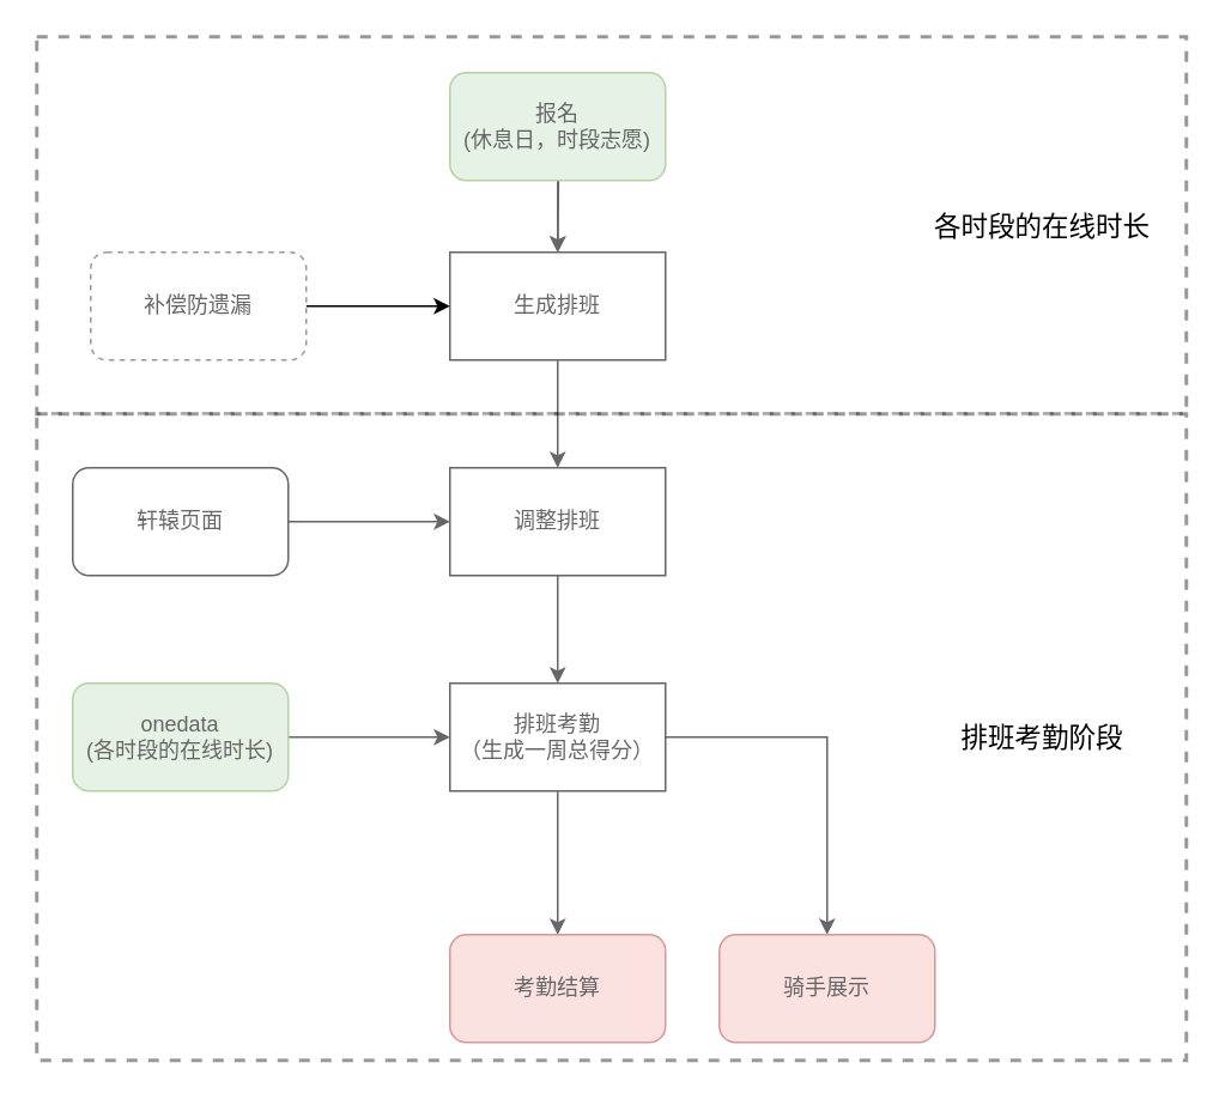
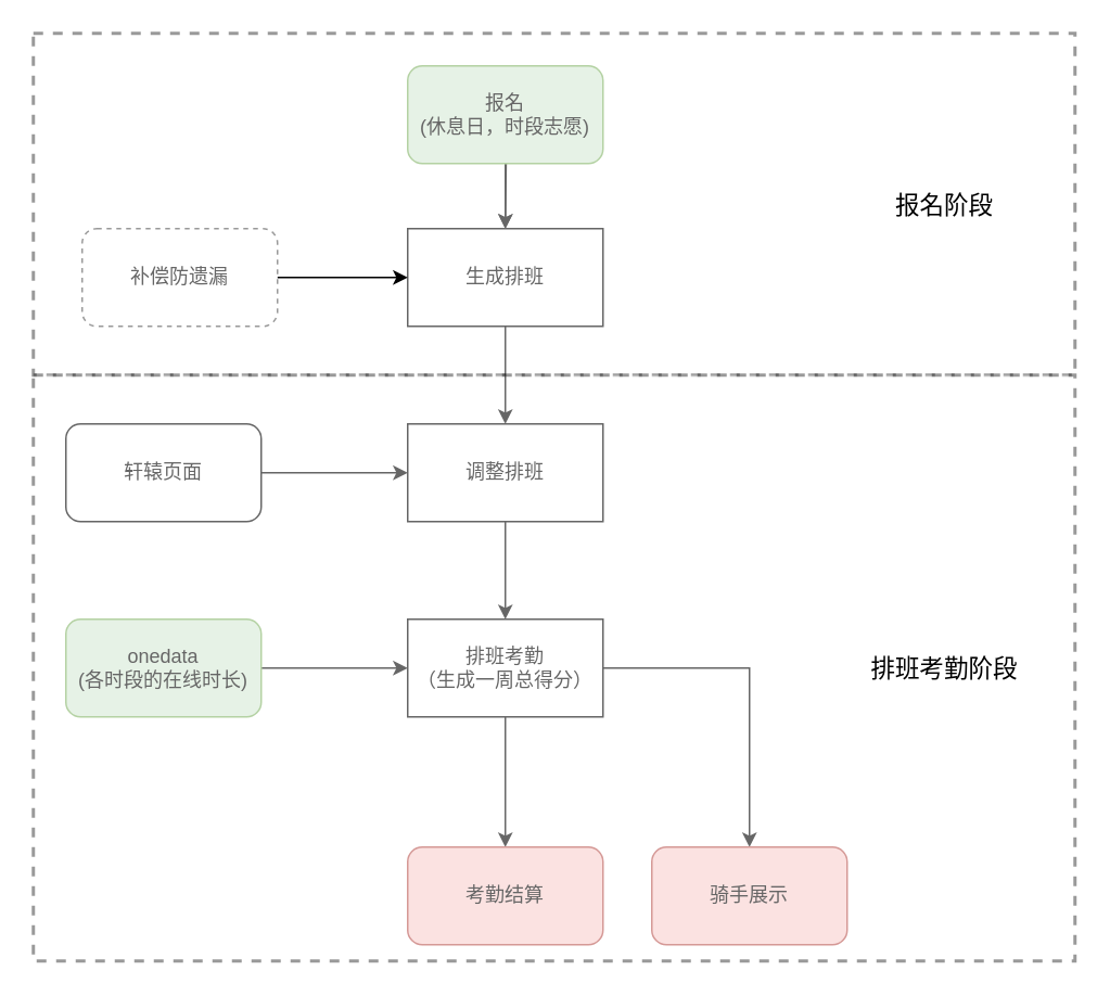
- <mxCell id="18" value="&lt;blockquote style=&quot;margin: 0 0 0 40px ; border: none ; padding: 0px&quot;&gt;&lt;blockquote style=&quot;margin: 0 0 0 40px ; border: none ; padding: 0px&quot;&gt;&lt;blockquote style=&quot;margin: 0 0 0 40px ; border: none ; padding: 0px&quot;&gt;&lt;blockquote style=&quot;margin: 0 0 0 40px ; border: none ; padding: 0px&quot;&gt;&lt;blockquote style=&quot;margin: 0 0 0 40px ; border: none ; padding: 0px&quot;&gt;&lt;blockquote style=&quot;margin: 0 0 0 40px ; border: none ; padding: 0px&quot;&gt;&lt;blockquote style=&quot;margin: 0 0 0 40px ; border: none ; padding: 0px&quot;&gt;&lt;blockquote style=&quot;margin: 0 0 0 40px ; border: none ; padding: 0px&quot;&gt;&lt;blockquote style=&quot;margin: 0 0 0 40px ; border: none ; padding: 0px&quot;&gt;&lt;blockquote style=&quot;margin: 0 0 0 40px ; border: none ; padding: 0px&quot;&gt;&lt;blockquote style=&quot;margin: 0 0 0 40px ; border: none ; padding: 0px&quot;&gt;&lt;blockquote style=&quot;margin: 0 0 0 40px ; border: none ; padding: 0px&quot;&gt;&lt;div style=&quot;text-align: left&quot;&gt;&lt;span&gt;&lt;font style=&quot;font-size: 15px&quot;&gt;各时段的在线时长&lt;/font&gt;&lt;/span&gt;&lt;/div&gt;&lt;/blockquote&gt;&lt;/blockquote&gt;&lt;/blockquote&gt;&lt;/blockquote&gt;&lt;/blockquote&gt;&lt;/blockquote&gt;&lt;/blockquote&gt;&lt;/blockquote&gt;&lt;/blockquote&gt;&lt;/blockquote&gt;&lt;/blockquote&gt;&lt;/blockquote&gt;&lt;div style=&quot;text-align: justify&quot;&gt;&lt;/div&gt;" style="rounded=0;whiteSpace=wrap;html=1;dashed=1;opacity=40;strokeWidth=2;" parent="1" vertex="1"><mxGeometry x="20" y="20" width="640" height="210" as="geometry" /></mxCell>
+ <mxCell id="18" value="&lt;blockquote style=&quot;margin: 0 0 0 40px ; border: none ; padding: 0px&quot;&gt;&lt;blockquote style=&quot;margin: 0 0 0 40px ; border: none ; padding: 0px&quot;&gt;&lt;blockquote style=&quot;margin: 0 0 0 40px ; border: none ; padding: 0px&quot;&gt;&lt;blockquote style=&quot;margin: 0 0 0 40px ; border: none ; padding: 0px&quot;&gt;&lt;blockquote style=&quot;margin: 0 0 0 40px ; border: none ; padding: 0px&quot;&gt;&lt;blockquote style=&quot;margin: 0 0 0 40px ; border: none ; padding: 0px&quot;&gt;&lt;blockquote style=&quot;margin: 0 0 0 40px ; border: none ; padding: 0px&quot;&gt;&lt;blockquote style=&quot;margin: 0 0 0 40px ; border: none ; padding: 0px&quot;&gt;&lt;blockquote style=&quot;margin: 0 0 0 40px ; border: none ; padding: 0px&quot;&gt;&lt;blockquote style=&quot;margin: 0 0 0 40px ; border: none ; padding: 0px&quot;&gt;&lt;blockquote style=&quot;margin: 0 0 0 40px ; border: none ; padding: 0px&quot;&gt;&lt;blockquote style=&quot;margin: 0 0 0 40px ; border: none ; padding: 0px&quot;&gt;&lt;div style=&quot;text-align: left&quot;&gt;&lt;span&gt;&lt;font style=&quot;font-size: 15px&quot;&gt;报名阶段&lt;/font&gt;&lt;/span&gt;&lt;/div&gt;&lt;/blockquote&gt;&lt;/blockquote&gt;&lt;/blockquote&gt;&lt;/blockquote&gt;&lt;/blockquote&gt;&lt;/blockquote&gt;&lt;/blockquote&gt;&lt;/blockquote&gt;&lt;/blockquote&gt;&lt;/blockquote&gt;&lt;/blockquote&gt;&lt;/blockquote&gt;&lt;div style=&quot;text-align: justify&quot;&gt;&lt;/div&gt;" style="rounded=0;whiteSpace=wrap;html=1;dashed=1;opacity=40;strokeWidth=2;" parent="1" vertex="1"><mxGeometry x="20" y="20" width="640" height="210" as="geometry" /></mxCell>
